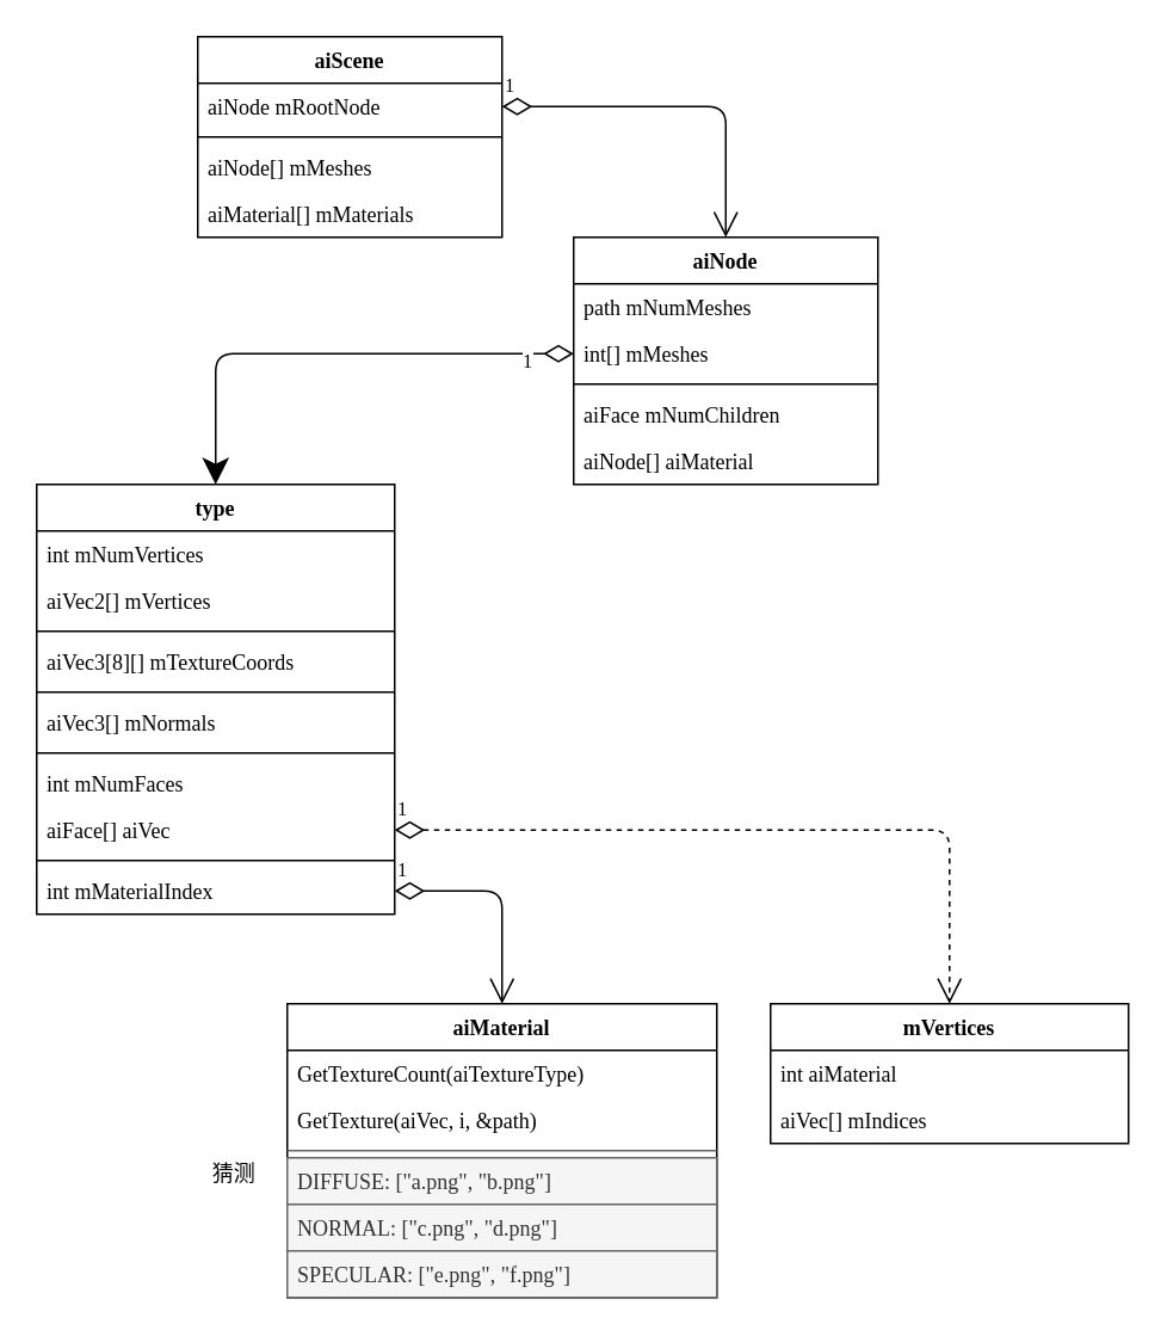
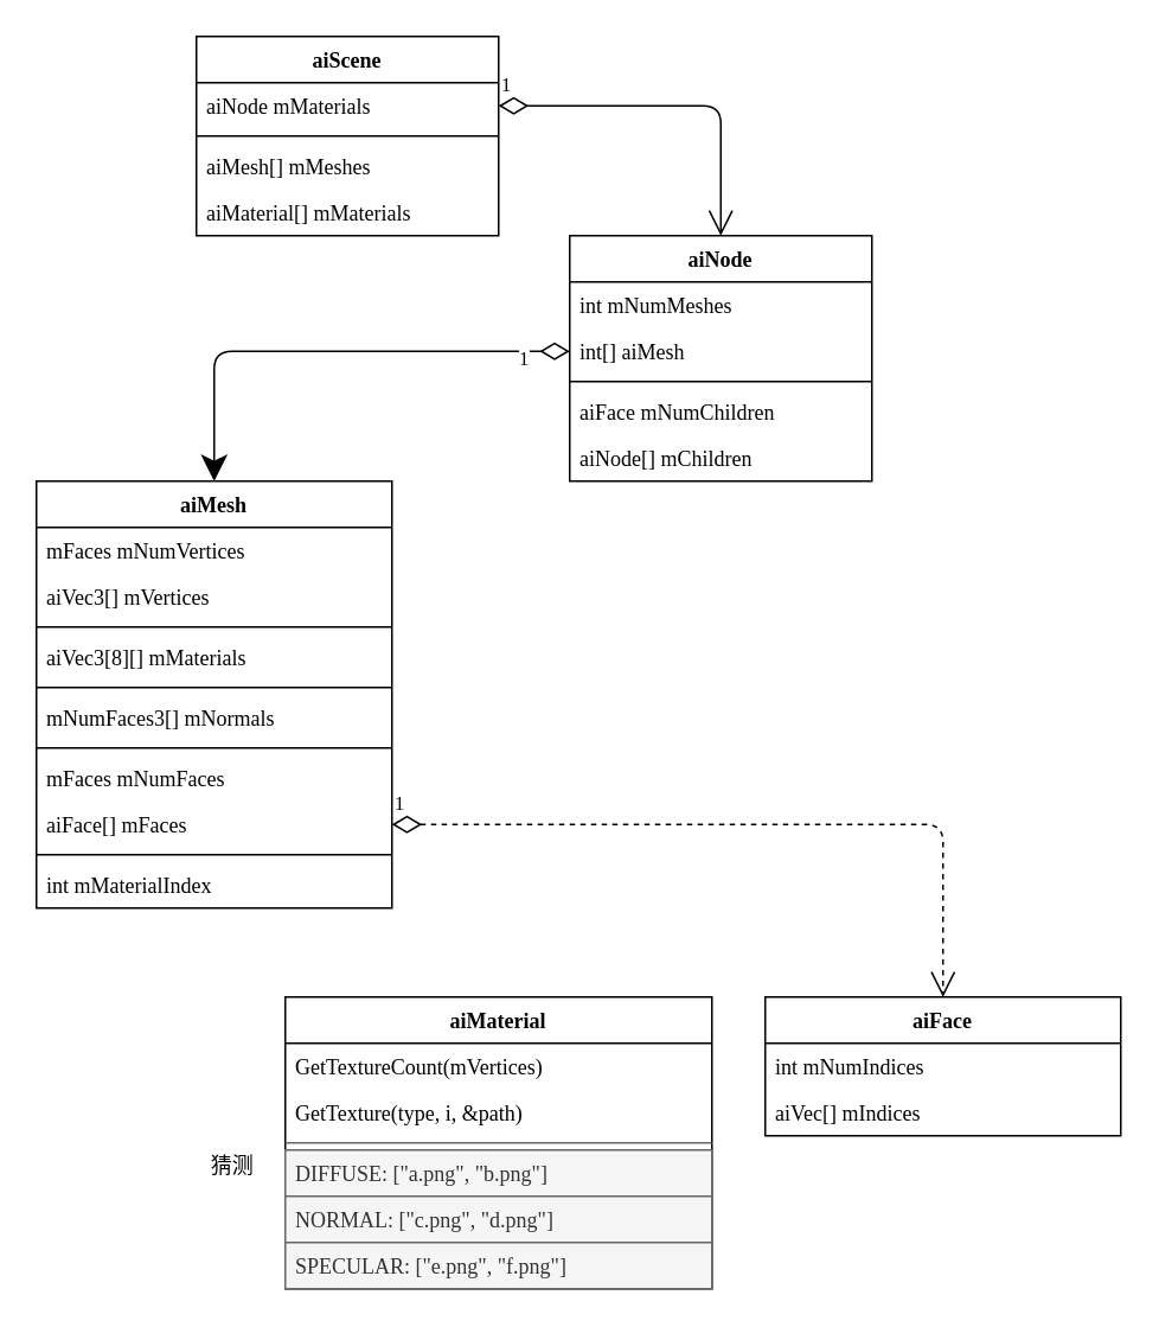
- <mxCell id="3" value="aiNode mRootNode" style="text;strokeColor=none;fillColor=none;align=left;verticalAlign=top;spacingLeft=4;spacingRight=4;overflow=hidden;rotatable=0;points=[[0,0.5],[1,0.5]];portConstraint=eastwest;fontFamily=Consolas;" vertex="1" parent="2"><mxGeometry y="26" width="170" height="26" as="geometry" /></mxCell>
+ <mxCell id="3" value="aiNode mMaterials" style="text;strokeColor=none;fillColor=none;align=left;verticalAlign=top;spacingLeft=4;spacingRight=4;overflow=hidden;rotatable=0;points=[[0,0.5],[1,0.5]];portConstraint=eastwest;fontFamily=Consolas;" vertex="1" parent="2"><mxGeometry y="26" width="170" height="26" as="geometry" /></mxCell>
- <mxCell id="5" value="aiNode[] mMeshes" style="text;strokeColor=none;fillColor=none;align=left;verticalAlign=top;spacingLeft=4;spacingRight=4;overflow=hidden;rotatable=0;points=[[0,0.5],[1,0.5]];portConstraint=eastwest;fontFamily=Consolas;" vertex="1" parent="2"><mxGeometry y="60" width="170" height="26" as="geometry" /></mxCell>
+ <mxCell id="5" value="aiMesh[] mMeshes" style="text;strokeColor=none;fillColor=none;align=left;verticalAlign=top;spacingLeft=4;spacingRight=4;overflow=hidden;rotatable=0;points=[[0,0.5],[1,0.5]];portConstraint=eastwest;fontFamily=Consolas;" vertex="1" parent="2"><mxGeometry y="60" width="170" height="26" as="geometry" /></mxCell>
- <mxCell id="8" value="path mNumMeshes" style="text;strokeColor=none;fillColor=none;align=left;verticalAlign=top;spacingLeft=4;spacingRight=4;overflow=hidden;rotatable=0;points=[[0,0.5],[1,0.5]];portConstraint=eastwest;fontFamily=Consolas;" vertex="1" parent="7"><mxGeometry y="26" width="170" height="26" as="geometry" /></mxCell>
+ <mxCell id="8" value="int mNumMeshes" style="text;strokeColor=none;fillColor=none;align=left;verticalAlign=top;spacingLeft=4;spacingRight=4;overflow=hidden;rotatable=0;points=[[0,0.5],[1,0.5]];portConstraint=eastwest;fontFamily=Consolas;" vertex="1" parent="7"><mxGeometry y="26" width="170" height="26" as="geometry" /></mxCell>
- <mxCell id="9" value="int[] mMeshes" style="text;strokeColor=none;fillColor=none;align=left;verticalAlign=top;spacingLeft=4;spacingRight=4;overflow=hidden;rotatable=0;points=[[0,0.5],[1,0.5]];portConstraint=eastwest;fontFamily=Consolas;" vertex="1" parent="7"><mxGeometry y="52" width="170" height="26" as="geometry" /></mxCell>
+ <mxCell id="9" value="int[] aiMesh" style="text;strokeColor=none;fillColor=none;align=left;verticalAlign=top;spacingLeft=4;spacingRight=4;overflow=hidden;rotatable=0;points=[[0,0.5],[1,0.5]];portConstraint=eastwest;fontFamily=Consolas;" vertex="1" parent="7"><mxGeometry y="52" width="170" height="26" as="geometry" /></mxCell>
- <mxCell id="12" value="aiNode[] aiMaterial" style="text;strokeColor=none;fillColor=none;align=left;verticalAlign=top;spacingLeft=4;spacingRight=4;overflow=hidden;rotatable=0;points=[[0,0.5],[1,0.5]];portConstraint=eastwest;fontFamily=Consolas;" vertex="1" parent="7"><mxGeometry y="112" width="170" height="26" as="geometry" /></mxCell>
+ <mxCell id="12" value="aiNode[] mChildren" style="text;strokeColor=none;fillColor=none;align=left;verticalAlign=top;spacingLeft=4;spacingRight=4;overflow=hidden;rotatable=0;points=[[0,0.5],[1,0.5]];portConstraint=eastwest;fontFamily=Consolas;" vertex="1" parent="7"><mxGeometry y="112" width="170" height="26" as="geometry" /></mxCell>
- <mxCell id="13" value="type" style="swimlane;fontStyle=1;align=center;verticalAlign=top;childLayout=stackLayout;horizontal=1;startSize=26;horizontalStack=0;resizeParent=1;resizeParentMax=0;resizeLast=0;collapsible=1;marginBottom=0;fontFamily=Consolas;" vertex="1" parent="1"><mxGeometry x="20" y="270" width="200" height="240" as="geometry" /></mxCell>
+ <mxCell id="13" value="aiMesh" style="swimlane;fontStyle=1;align=center;verticalAlign=top;childLayout=stackLayout;horizontal=1;startSize=26;horizontalStack=0;resizeParent=1;resizeParentMax=0;resizeLast=0;collapsible=1;marginBottom=0;fontFamily=Consolas;" vertex="1" parent="1"><mxGeometry x="20" y="270" width="200" height="240" as="geometry" /></mxCell>
- <mxCell id="14" value="int mNumVertices" style="text;strokeColor=none;fillColor=none;align=left;verticalAlign=top;spacingLeft=4;spacingRight=4;overflow=hidden;rotatable=0;points=[[0,0.5],[1,0.5]];portConstraint=eastwest;fontFamily=Consolas;" vertex="1" parent="13"><mxGeometry y="26" width="200" height="26" as="geometry" /></mxCell>
+ <mxCell id="14" value="mFaces mNumVertices" style="text;strokeColor=none;fillColor=none;align=left;verticalAlign=top;spacingLeft=4;spacingRight=4;overflow=hidden;rotatable=0;points=[[0,0.5],[1,0.5]];portConstraint=eastwest;fontFamily=Consolas;" vertex="1" parent="13"><mxGeometry y="26" width="200" height="26" as="geometry" /></mxCell>
- <mxCell id="15" value="aiVec2[] mVertices" style="text;strokeColor=none;fillColor=none;align=left;verticalAlign=top;spacingLeft=4;spacingRight=4;overflow=hidden;rotatable=0;points=[[0,0.5],[1,0.5]];portConstraint=eastwest;fontFamily=Consolas;" vertex="1" parent="13"><mxGeometry y="52" width="200" height="26" as="geometry" /></mxCell>
+ <mxCell id="15" value="aiVec3[] mVertices" style="text;strokeColor=none;fillColor=none;align=left;verticalAlign=top;spacingLeft=4;spacingRight=4;overflow=hidden;rotatable=0;points=[[0,0.5],[1,0.5]];portConstraint=eastwest;fontFamily=Consolas;" vertex="1" parent="13"><mxGeometry y="52" width="200" height="26" as="geometry" /></mxCell>
- <mxCell id="17" value="aiVec3[8][] mTextureCoords" style="text;strokeColor=none;fillColor=none;align=left;verticalAlign=top;spacingLeft=4;spacingRight=4;overflow=hidden;rotatable=0;points=[[0,0.5],[1,0.5]];portConstraint=eastwest;fontFamily=Consolas;" vertex="1" parent="13"><mxGeometry y="86" width="200" height="26" as="geometry" /></mxCell>
+ <mxCell id="17" value="aiVec3[8][] mMaterials" style="text;strokeColor=none;fillColor=none;align=left;verticalAlign=top;spacingLeft=4;spacingRight=4;overflow=hidden;rotatable=0;points=[[0,0.5],[1,0.5]];portConstraint=eastwest;fontFamily=Consolas;" vertex="1" parent="13"><mxGeometry y="86" width="200" height="26" as="geometry" /></mxCell>
- <mxCell id="19" value="aiVec3[] mNormals" style="text;strokeColor=none;fillColor=none;align=left;verticalAlign=top;spacingLeft=4;spacingRight=4;overflow=hidden;rotatable=0;points=[[0,0.5],[1,0.5]];portConstraint=eastwest;fontFamily=Consolas;" vertex="1" parent="13"><mxGeometry y="120" width="200" height="26" as="geometry" /></mxCell>
+ <mxCell id="19" value="mNumFaces3[] mNormals" style="text;strokeColor=none;fillColor=none;align=left;verticalAlign=top;spacingLeft=4;spacingRight=4;overflow=hidden;rotatable=0;points=[[0,0.5],[1,0.5]];portConstraint=eastwest;fontFamily=Consolas;" vertex="1" parent="13"><mxGeometry y="120" width="200" height="26" as="geometry" /></mxCell>
- <mxCell id="21" value="int mNumFaces" style="text;strokeColor=none;fillColor=none;align=left;verticalAlign=top;spacingLeft=4;spacingRight=4;overflow=hidden;rotatable=0;points=[[0,0.5],[1,0.5]];portConstraint=eastwest;fontFamily=Consolas;" vertex="1" parent="13"><mxGeometry y="154" width="200" height="26" as="geometry" /></mxCell>
+ <mxCell id="21" value="mFaces mNumFaces" style="text;strokeColor=none;fillColor=none;align=left;verticalAlign=top;spacingLeft=4;spacingRight=4;overflow=hidden;rotatable=0;points=[[0,0.5],[1,0.5]];portConstraint=eastwest;fontFamily=Consolas;" vertex="1" parent="13"><mxGeometry y="154" width="200" height="26" as="geometry" /></mxCell>
- <mxCell id="22" value="aiFace[] aiVec" style="text;strokeColor=none;fillColor=none;align=left;verticalAlign=top;spacingLeft=4;spacingRight=4;overflow=hidden;rotatable=0;points=[[0,0.5],[1,0.5]];portConstraint=eastwest;fontFamily=Consolas;" vertex="1" parent="13"><mxGeometry y="180" width="200" height="26" as="geometry" /></mxCell>
+ <mxCell id="22" value="aiFace[] mFaces" style="text;strokeColor=none;fillColor=none;align=left;verticalAlign=top;spacingLeft=4;spacingRight=4;overflow=hidden;rotatable=0;points=[[0,0.5],[1,0.5]];portConstraint=eastwest;fontFamily=Consolas;" vertex="1" parent="13"><mxGeometry y="180" width="200" height="26" as="geometry" /></mxCell>
- <mxCell id="35" value="1" style="endArrow=open;html=1;endSize=12;startArrow=diamondThin;startSize=14;startFill=0;edgeStyle=orthogonalEdgeStyle;align=left;verticalAlign=bottom;fontFamily=Consolas;" edge="1" parent="1" source="24" target="28"><mxGeometry x="-1" y="3" relative="1" as="geometry"><mxPoint x="450" y="110" as="sourcePoint" /><mxPoint x="610" y="110" as="targetPoint" /></mxGeometry></mxCell>
- <mxCell id="25" value="mVertices" style="swimlane;fontStyle=1;align=center;verticalAlign=top;childLayout=stackLayout;horizontal=1;startSize=26;horizontalStack=0;resizeParent=1;resizeParentMax=0;resizeLast=0;collapsible=1;marginBottom=0;fontFamily=Consolas;" vertex="1" parent="1"><mxGeometry x="430" y="560" width="200" height="78" as="geometry" /></mxCell>
+ <mxCell id="25" value="aiFace" style="swimlane;fontStyle=1;align=center;verticalAlign=top;childLayout=stackLayout;horizontal=1;startSize=26;horizontalStack=0;resizeParent=1;resizeParentMax=0;resizeLast=0;collapsible=1;marginBottom=0;fontFamily=Consolas;" vertex="1" parent="1"><mxGeometry x="430" y="560" width="200" height="78" as="geometry" /></mxCell>
- <mxCell id="29" value="GetTextureCount(aiTextureType)" style="text;strokeColor=none;fillColor=none;align=left;verticalAlign=top;spacingLeft=4;spacingRight=4;overflow=hidden;rotatable=0;points=[[0,0.5],[1,0.5]];portConstraint=eastwest;fontFamily=Consolas;" vertex="1" parent="28"><mxGeometry y="26" width="240" height="26" as="geometry" /></mxCell>
+ <mxCell id="29" value="GetTextureCount(mVertices)" style="text;strokeColor=none;fillColor=none;align=left;verticalAlign=top;spacingLeft=4;spacingRight=4;overflow=hidden;rotatable=0;points=[[0,0.5],[1,0.5]];portConstraint=eastwest;fontFamily=Consolas;" vertex="1" parent="28"><mxGeometry y="26" width="240" height="26" as="geometry" /></mxCell>
- <mxCell id="26" value="int aiMaterial" style="text;strokeColor=none;fillColor=none;align=left;verticalAlign=top;spacingLeft=4;spacingRight=4;overflow=hidden;rotatable=0;points=[[0,0.5],[1,0.5]];portConstraint=eastwest;fontFamily=Consolas;" vertex="1" parent="25"><mxGeometry y="26" width="200" height="26" as="geometry" /></mxCell>
+ <mxCell id="26" value="int mNumIndices" style="text;strokeColor=none;fillColor=none;align=left;verticalAlign=top;spacingLeft=4;spacingRight=4;overflow=hidden;rotatable=0;points=[[0,0.5],[1,0.5]];portConstraint=eastwest;fontFamily=Consolas;" vertex="1" parent="25"><mxGeometry y="26" width="200" height="26" as="geometry" /></mxCell>
- <mxCell id="30" value="GetTexture(aiVec, i, &amp;path)" style="text;strokeColor=none;fillColor=none;align=left;verticalAlign=top;spacingLeft=4;spacingRight=4;overflow=hidden;rotatable=0;points=[[0,0.5],[1,0.5]];portConstraint=eastwest;fontFamily=Consolas;" vertex="1" parent="28"><mxGeometry y="52" width="240" height="26" as="geometry" /></mxCell>
+ <mxCell id="30" value="GetTexture(type, i, &amp;path)" style="text;strokeColor=none;fillColor=none;align=left;verticalAlign=top;spacingLeft=4;spacingRight=4;overflow=hidden;rotatable=0;points=[[0,0.5],[1,0.5]];portConstraint=eastwest;fontFamily=Consolas;" vertex="1" parent="28"><mxGeometry y="52" width="240" height="26" as="geometry" /></mxCell>
